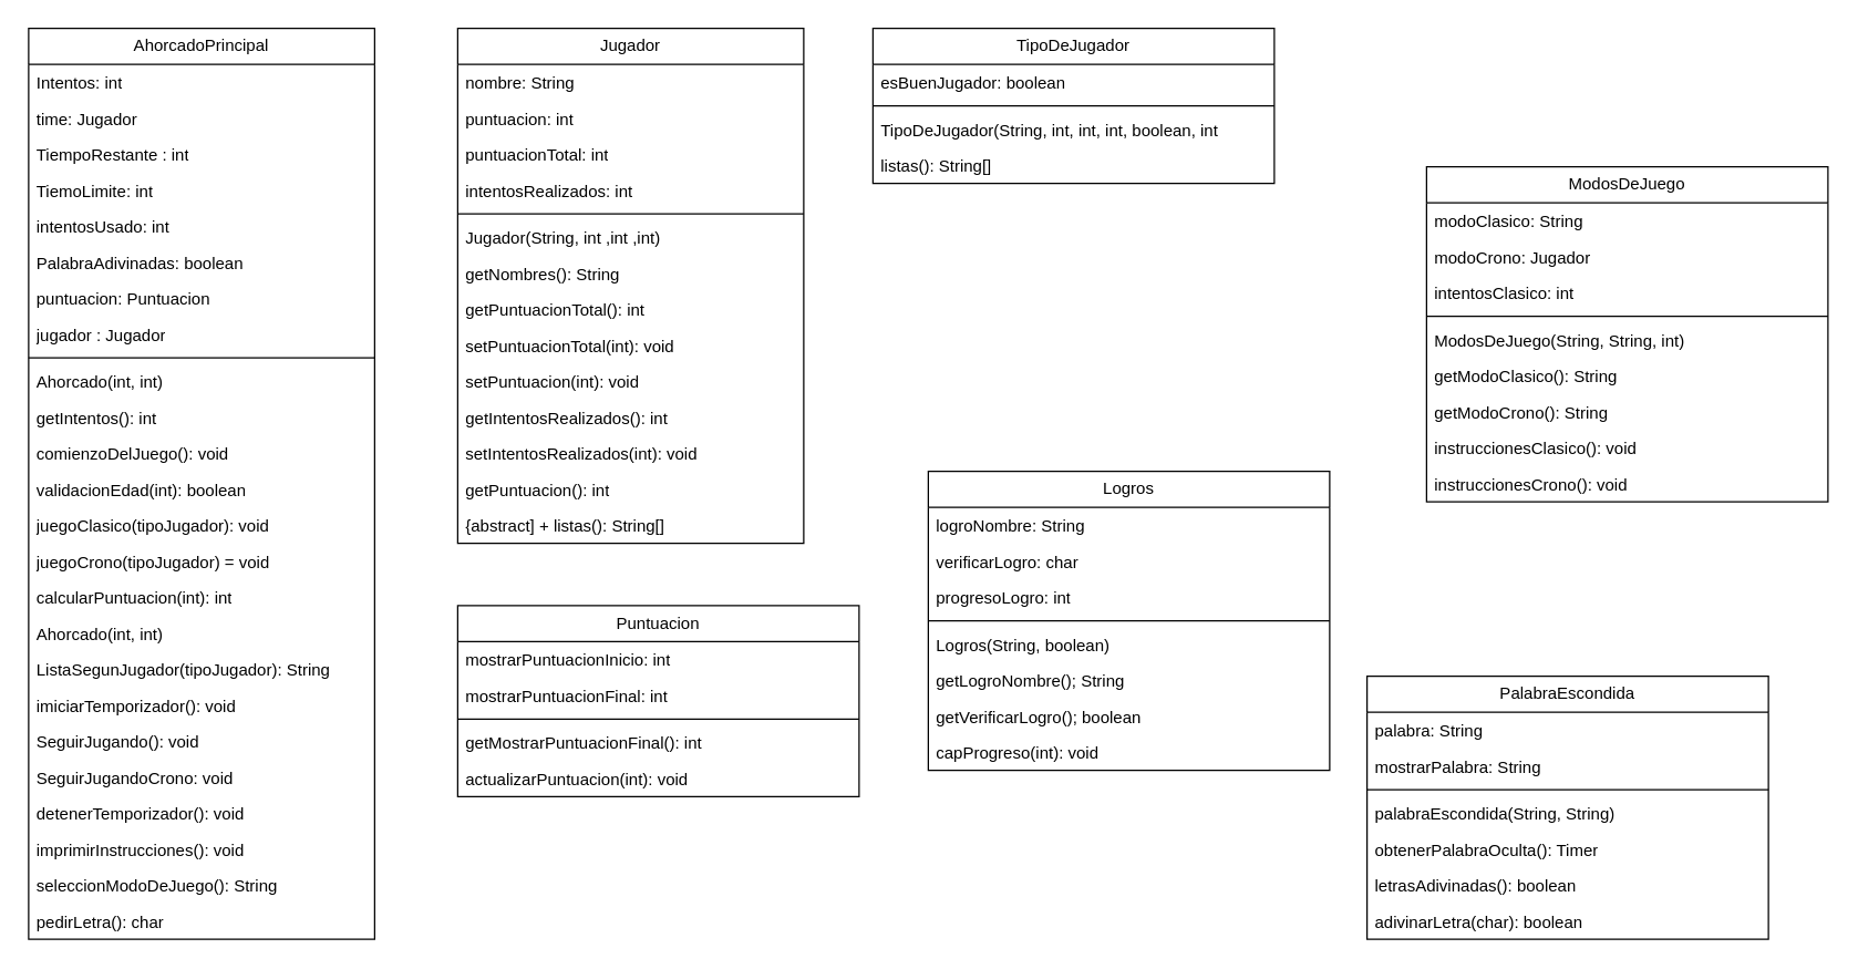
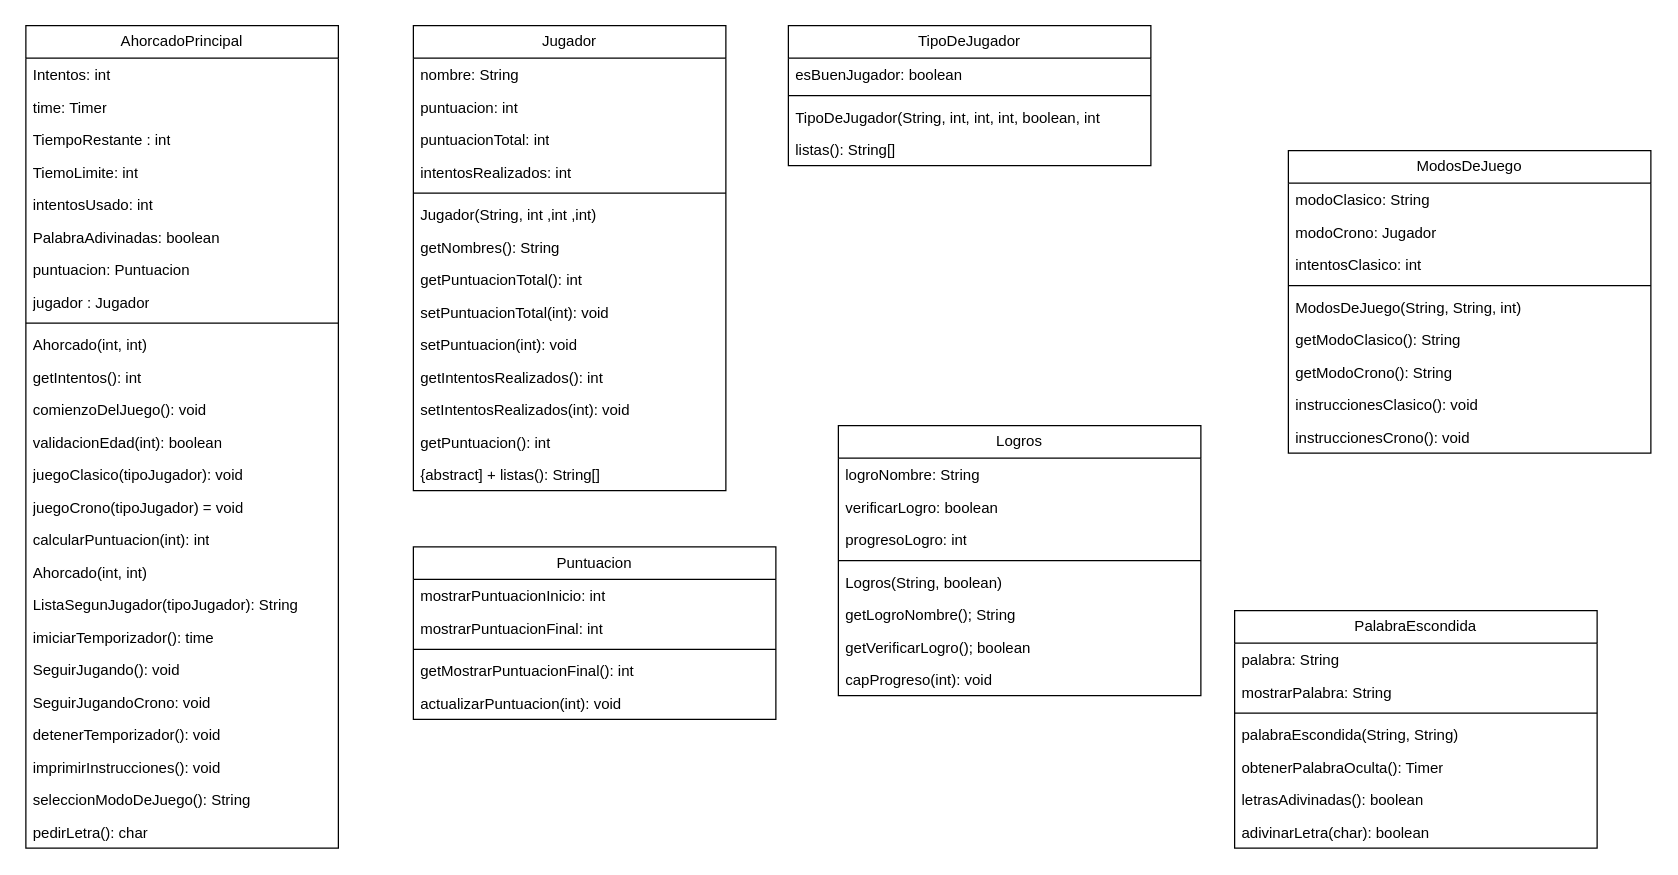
- <mxCell id="4" value="time: Jugador" style="text;strokeColor=none;fillColor=none;align=left;verticalAlign=top;spacingLeft=4;spacingRight=4;overflow=hidden;rotatable=0;points=[[0,0.5],[1,0.5]];portConstraint=eastwest;whiteSpace=wrap;html=1;" vertex="1" parent="2"><mxGeometry y="52" width="250" height="26" as="geometry" /></mxCell>
+ <mxCell id="4" value="time: Timer" style="text;strokeColor=none;fillColor=none;align=left;verticalAlign=top;spacingLeft=4;spacingRight=4;overflow=hidden;rotatable=0;points=[[0,0.5],[1,0.5]];portConstraint=eastwest;whiteSpace=wrap;html=1;" vertex="1" parent="2"><mxGeometry y="52" width="250" height="26" as="geometry" /></mxCell>
- <mxCell id="56" value="verificarLogro: char" style="text;strokeColor=none;fillColor=none;align=left;verticalAlign=top;spacingLeft=4;spacingRight=4;overflow=hidden;rotatable=0;points=[[0,0.5],[1,0.5]];portConstraint=eastwest;whiteSpace=wrap;html=1;" vertex="1" parent="54"><mxGeometry y="52" width="290" height="26" as="geometry" /></mxCell>
+ <mxCell id="56" value="verificarLogro: boolean" style="text;strokeColor=none;fillColor=none;align=left;verticalAlign=top;spacingLeft=4;spacingRight=4;overflow=hidden;rotatable=0;points=[[0,0.5],[1,0.5]];portConstraint=eastwest;whiteSpace=wrap;html=1;" vertex="1" parent="54"><mxGeometry y="52" width="290" height="26" as="geometry" /></mxCell>
- <mxCell id="21" value="&lt;div&gt;imiciarTemporizador(): void&lt;/div&gt;" style="text;strokeColor=none;fillColor=none;align=left;verticalAlign=top;spacingLeft=4;spacingRight=4;overflow=hidden;rotatable=0;points=[[0,0.5],[1,0.5]];portConstraint=eastwest;whiteSpace=wrap;html=1;" vertex="1" parent="2"><mxGeometry y="476" width="250" height="26" as="geometry" /></mxCell>
+ <mxCell id="21" value="&lt;div&gt;imiciarTemporizador(): time&lt;/div&gt;" style="text;strokeColor=none;fillColor=none;align=left;verticalAlign=top;spacingLeft=4;spacingRight=4;overflow=hidden;rotatable=0;points=[[0,0.5],[1,0.5]];portConstraint=eastwest;whiteSpace=wrap;html=1;" vertex="1" parent="2"><mxGeometry y="476" width="250" height="26" as="geometry" /></mxCell>
